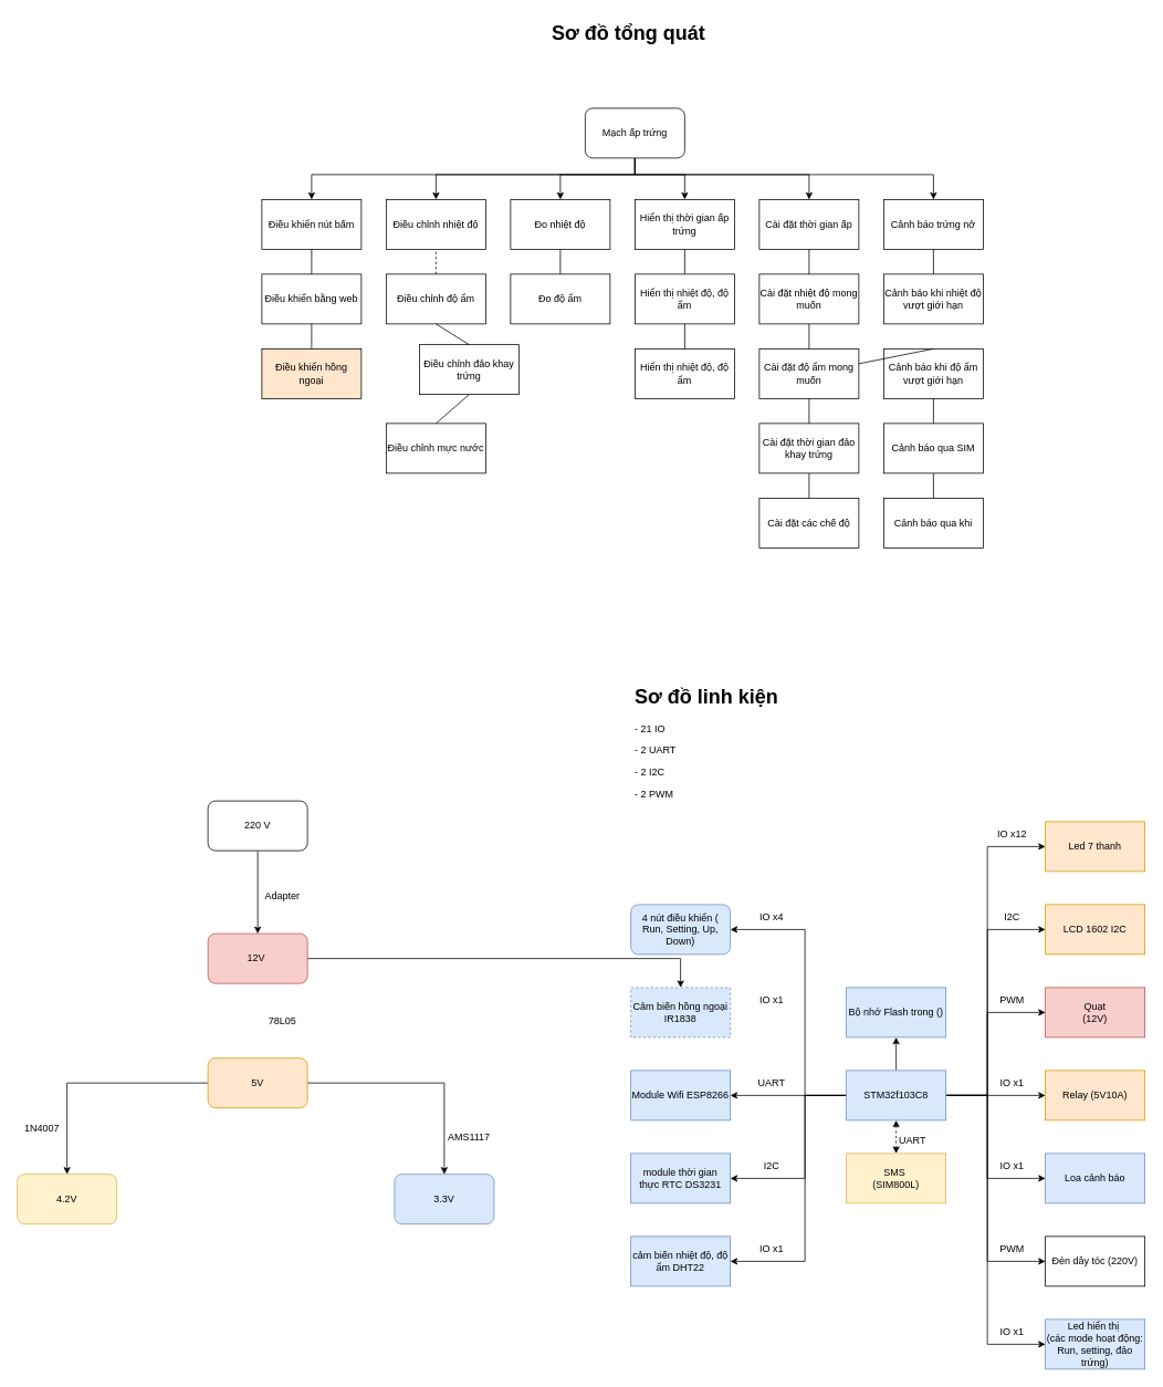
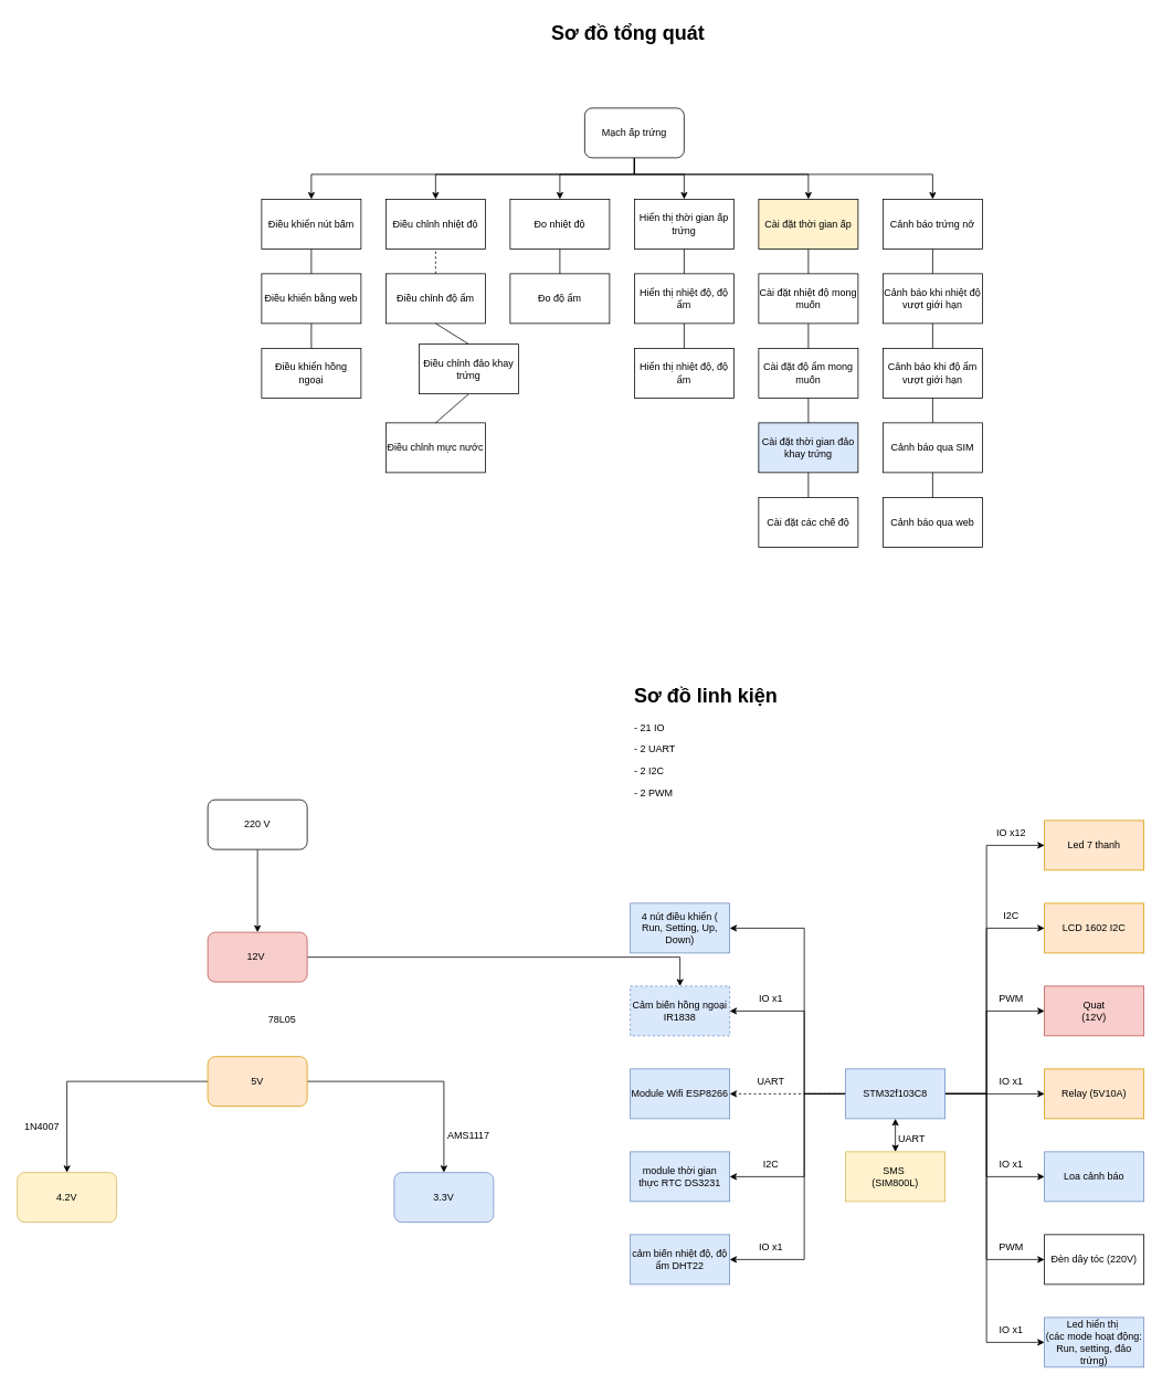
- <mxCell id="14" value="Cài đặt thời gian ấp" style="rounded=0;whiteSpace=wrap;html=1;" parent="1" vertex="1"><mxGeometry x="915" y="240" width="120" height="60" as="geometry" /></mxCell>
+ <mxCell id="14" value="Cài đặt thời gian ấp" style="rounded=0;whiteSpace=wrap;html=1;fillColor=#fff2cc;" parent="1" vertex="1"><mxGeometry x="915" y="240" width="120" height="60" as="geometry" /></mxCell>
- <mxCell id="51" value="" style="endArrow=none;html=1;rounded=0;exitX=0.5;exitY=0;exitDx=0;exitDy=0;" edge="1" parent="1" source="19" target="16"><mxGeometry width="50" height="50" relative="1" as="geometry"><mxPoint x="875" y="380" as="sourcePoint" /><mxPoint x="875" y="350" as="targetPoint" /></mxGeometry></mxCell>
+ <mxCell id="51" value="" style="endArrow=none;html=1;rounded=0;entryX=0.5;entryY=1;entryDx=0;entryDy=0;exitX=0.5;exitY=0;exitDx=0;exitDy=0;" edge="1" parent="1" source="19" target="18"><mxGeometry width="50" height="50" relative="1" as="geometry"><mxPoint x="875" y="380" as="sourcePoint" /><mxPoint x="875" y="350" as="targetPoint" /></mxGeometry></mxCell>
- <mxCell id="11" value="Điều khiển hồng ngoại" style="rounded=0;whiteSpace=wrap;html=1;fillColor=#ffe6cc;" parent="1" vertex="1"><mxGeometry x="315" y="420" width="120" height="60" as="geometry" /></mxCell>
+ <mxCell id="11" value="Điều khiển hồng ngoại" style="rounded=0;whiteSpace=wrap;html=1;" parent="1" vertex="1"><mxGeometry x="315" y="420" width="120" height="60" as="geometry" /></mxCell>
- <mxCell id="41" value="Cài đặt thời gian đảo khay trứng" style="rounded=0;whiteSpace=wrap;html=1;" vertex="1" parent="1"><mxGeometry x="915" y="510" width="120" height="60" as="geometry" /></mxCell>
+ <mxCell id="41" value="Cài đặt thời gian đảo khay trứng" style="rounded=0;whiteSpace=wrap;html=1;fillColor=#dae8fc;" vertex="1" parent="1"><mxGeometry x="915" y="510" width="120" height="60" as="geometry" /></mxCell>
- <mxCell id="43" value="Cảnh báo qua khi" style="rounded=0;whiteSpace=wrap;html=1;" vertex="1" parent="1"><mxGeometry x="1065" y="600" width="120" height="60" as="geometry" /></mxCell>
+ <mxCell id="43" value="Cảnh báo qua web" style="rounded=0;whiteSpace=wrap;html=1;" vertex="1" parent="1"><mxGeometry x="1065" y="600" width="120" height="60" as="geometry" /></mxCell>
- <mxCell id="98" value="Adapter" style="text;html=1;strokeColor=none;fillColor=none;align=center;verticalAlign=middle;whiteSpace=wrap;rounded=0;" vertex="1" parent="1"><mxGeometry x="310" y="1065" width="60" height="30" as="geometry" /></mxCell>
- <mxCell id="74" value="IO x4" style="text;html=1;strokeColor=none;fillColor=none;align=center;verticalAlign=middle;whiteSpace=wrap;rounded=0;" vertex="1" parent="1"><mxGeometry x="900" y="1090" width="60" height="30" as="geometry" /></mxCell>
- <mxCell id="60" value="4 nút điều khiển ( Run, Setting, Up, Down)" style="whiteSpace=wrap;html=1;fillColor=#dae8fc;strokeColor=#6c8ebf;rounded=1;" vertex="1" parent="1"><mxGeometry y="1090" width="120" height="60" as="geometry" x="760" /></mxCell>
+ <mxCell id="60" value="4 nút điều khiển ( Run, Setting, Up, Down)" style="rounded=0;whiteSpace=wrap;html=1;fillColor=#dae8fc;strokeColor=#6c8ebf;" vertex="1" parent="1"><mxGeometry y="1090" width="120" height="60" as="geometry" x="760" /></mxCell>
+ <mxCell id="23" style="edgeStyle=orthogonalEdgeStyle;rounded=0;orthogonalLoop=1;jettySize=auto;html=1;entryX=1;entryY=0.5;entryDx=0;entryDy=0;" edge="1" parent="1" source="34" target="61"><mxGeometry relative="1" as="geometry"><Array as="points"><mxPoint x="970" y="1320" /><mxPoint x="970" y="1220" /></Array></mxGeometry></mxCell>
- <mxCell id="59" value="Bộ nhớ Flash trong ()" style="rounded=0;whiteSpace=wrap;html=1;fillColor=#dae8fc;strokeColor=#6c8ebf;" vertex="1" parent="1"><mxGeometry x="1020" y="1190" width="120" height="60" as="geometry" /></mxCell>
- <mxCell id="21" value="" style="edgeStyle=none;rounded=0;orthogonalLoop=1;jettySize=auto;html=1;" edge="1" parent="1" source="34" target="59"><mxGeometry relative="1" as="geometry" /></mxCell>
- <mxCell id="27" style="edgeStyle=orthogonalEdgeStyle;rounded=0;orthogonalLoop=1;jettySize=auto;html=1;entryX=1;entryY=0.5;entryDx=0;entryDy=0;" edge="1" parent="1" source="34" target="62"><mxGeometry relative="1" as="geometry" /></mxCell>
+ <mxCell id="27" style="edgeStyle=orthogonalEdgeStyle;rounded=0;orthogonalLoop=1;jettySize=auto;html=1;entryX=1;entryY=0.5;entryDx=0;entryDy=0;dashed=1;" edge="1" parent="1" source="34" target="62"><mxGeometry relative="1" as="geometry" /></mxCell>
- <mxCell id="73" value="" style="endArrow=classic;startArrow=classic;html=1;rounded=0;exitX=0.5;exitY=0;exitDx=0;exitDy=0;entryX=0.5;entryY=1;entryDx=0;entryDy=0;dashed=1;" edge="1" parent="1" source="68" target="34"><mxGeometry width="50" height="50" relative="1" as="geometry"><mxPoint x="1250" y="1290" as="sourcePoint" /><mxPoint x="1300" y="1240" as="targetPoint" /></mxGeometry></mxCell>
+ <mxCell id="73" value="" style="endArrow=classic;startArrow=classic;html=1;rounded=0;exitX=0.5;exitY=0;exitDx=0;exitDy=0;entryX=0.5;entryY=1;entryDx=0;entryDy=0;" edge="1" parent="1" source="68" target="34"><mxGeometry width="50" height="50" relative="1" as="geometry"><mxPoint x="1250" y="1290" as="sourcePoint" /><mxPoint x="1300" y="1240" as="targetPoint" /></mxGeometry></mxCell>
